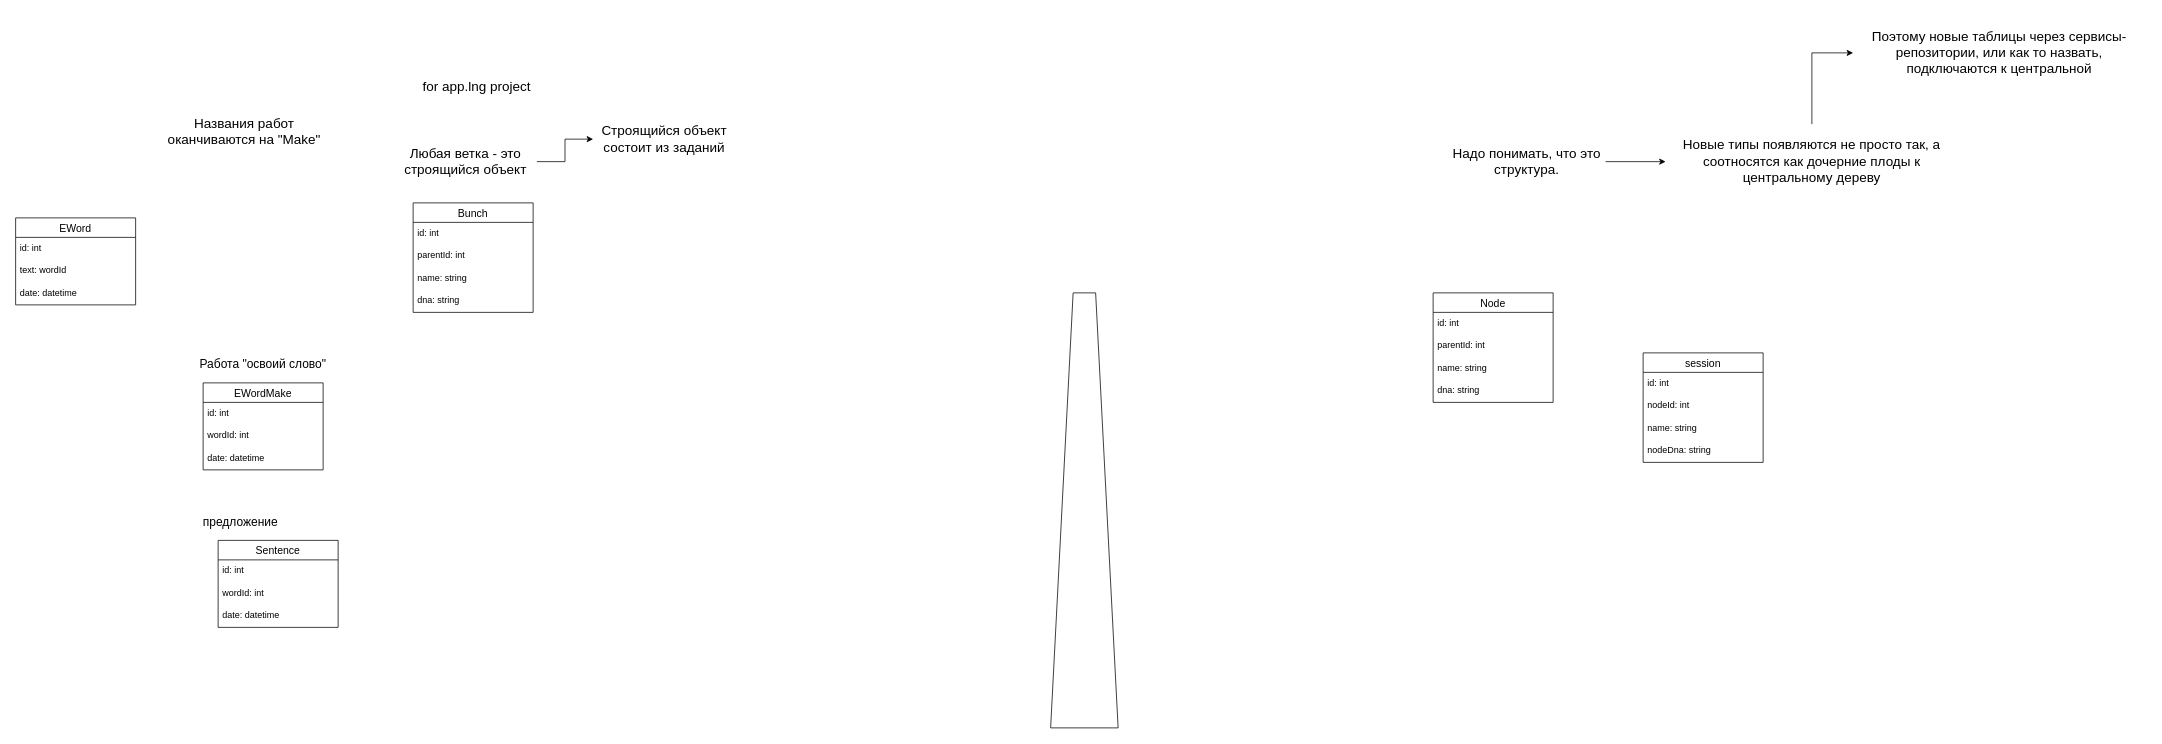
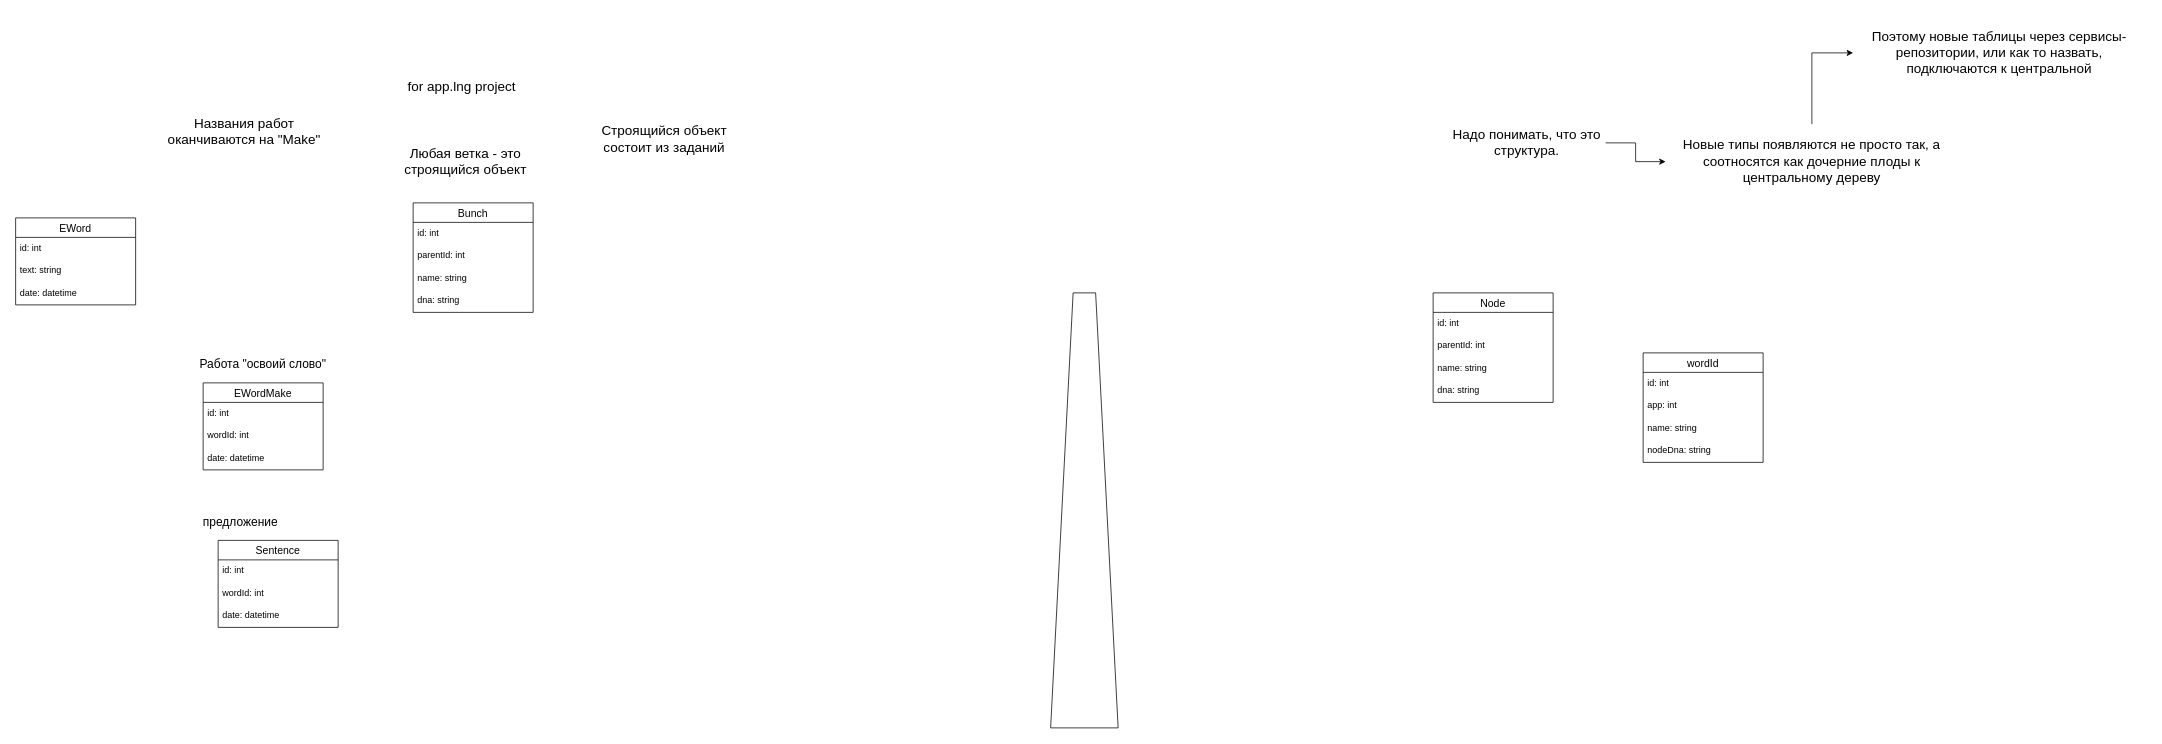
- <mxCell id="18" value="for app.lng project" style="text;html=1;strokeColor=none;fillColor=none;align=center;verticalAlign=middle;whiteSpace=wrap;rounded=0;fontSize=18;" vertex="1" parent="1"><mxGeometry x="530" y="90" width="210" height="50" as="geometry" /></mxCell>
+ <mxCell id="18" value="for app.lng project" style="text;html=1;strokeColor=none;fillColor=none;align=center;verticalAlign=middle;whiteSpace=wrap;rounded=0;fontSize=18;" vertex="1" parent="1"><mxGeometry x="510" y="90" width="210" height="50" as="geometry" /></mxCell>
- <mxCell id="34" style="edgeStyle=orthogonalEdgeStyle;rounded=0;orthogonalLoop=1;jettySize=auto;html=1;exitX=1;exitY=0.5;exitDx=0;exitDy=0;fontSize=16;" edge="1" parent="1" source="35" target="36"><mxGeometry relative="1" as="geometry" /></mxCell>
- <mxCell id="38" value="Надо понимать, что это структура." style="text;html=1;strokeColor=none;fillColor=none;align=center;verticalAlign=middle;whiteSpace=wrap;rounded=0;fontSize=18;" vertex="1" parent="1"><mxGeometry x="1930" y="190" width="210" height="50" as="geometry" /></mxCell>
+ <mxCell id="38" value="Надо понимать, что это структура." style="text;html=1;strokeColor=none;fillColor=none;align=center;verticalAlign=middle;whiteSpace=wrap;rounded=0;fontSize=18;" vertex="1" parent="1"><mxGeometry x="1930" y="165" width="210" height="50" as="geometry" /></mxCell>
- <mxCell id="21" value="text: wordId" style="text;strokeColor=none;fillColor=none;spacingLeft=4;spacingRight=4;overflow=hidden;rotatable=0;points=[[0,0.5],[1,0.5]];portConstraint=eastwest;fontSize=12;" vertex="1" parent="19"><mxGeometry y="56" width="160" height="30" as="geometry" /></mxCell>
+ <mxCell id="21" value="text: string" style="text;strokeColor=none;fillColor=none;spacingLeft=4;spacingRight=4;overflow=hidden;rotatable=0;points=[[0,0.5],[1,0.5]];portConstraint=eastwest;fontSize=12;" vertex="1" parent="19"><mxGeometry y="56" width="160" height="30" as="geometry" /></mxCell>
- <mxCell id="8" value="session" style="swimlane;fontStyle=0;childLayout=stackLayout;horizontal=1;startSize=26;horizontalStack=0;resizeParent=1;resizeParentMax=0;resizeLast=0;collapsible=1;marginBottom=0;align=center;fontSize=14;" vertex="1" parent="1"><mxGeometry x="2190" y="470" width="160" height="146" as="geometry" /></mxCell>
+ <mxCell id="8" value="wordId" style="swimlane;fontStyle=0;childLayout=stackLayout;horizontal=1;startSize=26;horizontalStack=0;resizeParent=1;resizeParentMax=0;resizeLast=0;collapsible=1;marginBottom=0;align=center;fontSize=14;" vertex="1" parent="1"><mxGeometry x="2190" y="470" width="160" height="146" as="geometry" /></mxCell>
- <mxCell id="10" value="nodeId: int" style="text;strokeColor=none;fillColor=none;spacingLeft=4;spacingRight=4;overflow=hidden;rotatable=0;points=[[0,0.5],[1,0.5]];portConstraint=eastwest;fontSize=12;" vertex="1" parent="8"><mxGeometry y="56" width="160" height="30" as="geometry" /></mxCell>
+ <mxCell id="10" value="app: int" style="text;strokeColor=none;fillColor=none;spacingLeft=4;spacingRight=4;overflow=hidden;rotatable=0;points=[[0,0.5],[1,0.5]];portConstraint=eastwest;fontSize=12;" vertex="1" parent="8"><mxGeometry y="56" width="160" height="30" as="geometry" /></mxCell>
